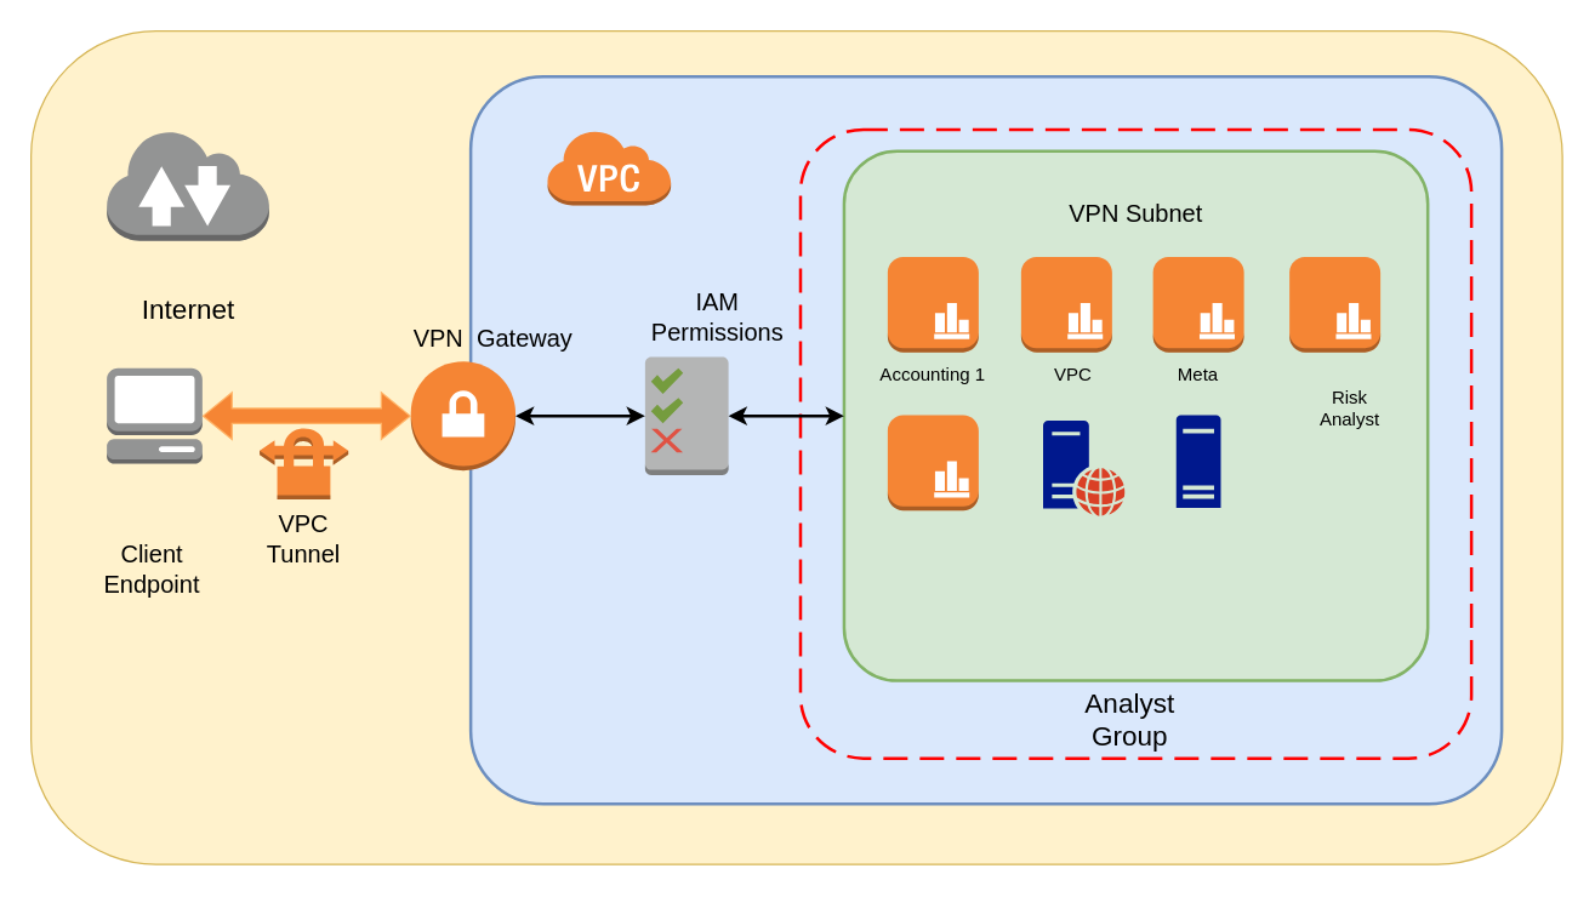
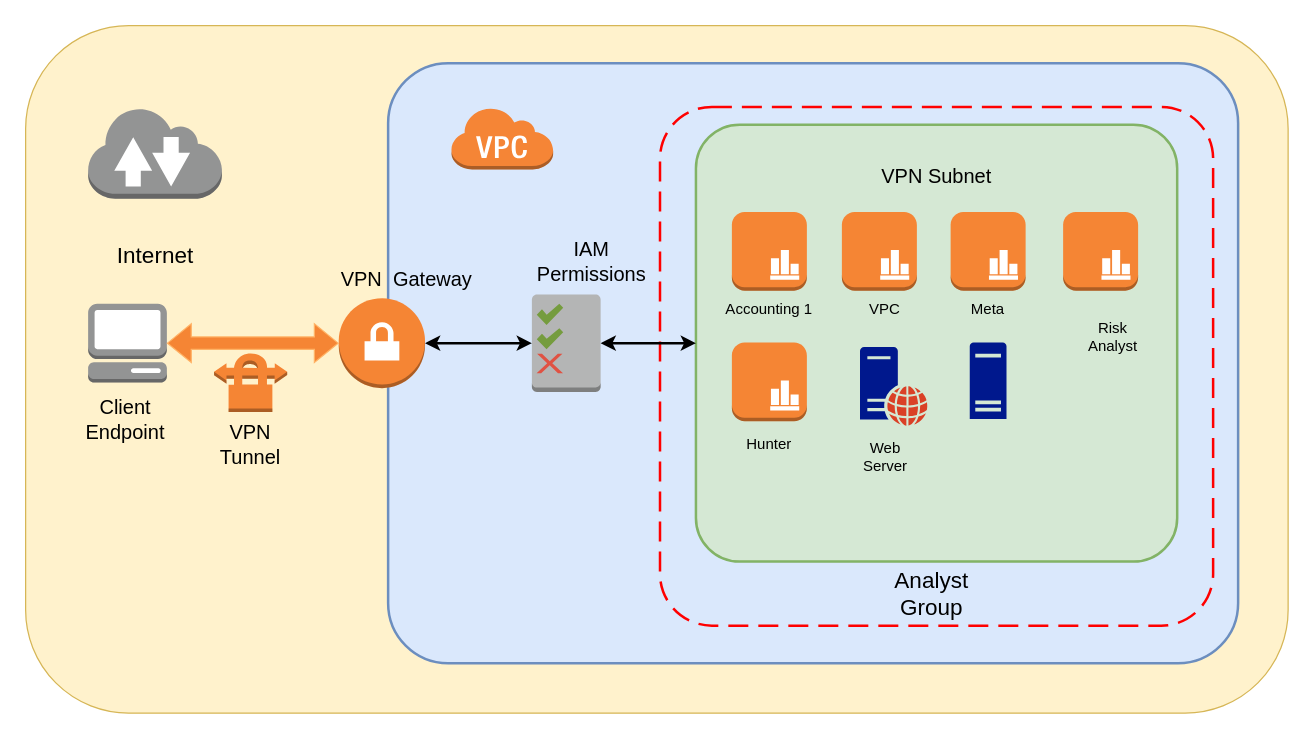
- <mxCell id="19" value="&lt;font style=&quot;font-size: 16px;&quot;&gt;VPC Tunnel&lt;/font&gt;" style="text;html=1;strokeColor=none;fillColor=none;align=center;verticalAlign=middle;whiteSpace=wrap;rounded=0;" vertex="1" parent="1"><mxGeometry x="170" y="340" width="60" height="30" as="geometry" /></mxCell>
+ <mxCell id="19" value="&lt;font style=&quot;font-size: 16px;&quot;&gt;VPN Tunnel&lt;/font&gt;" style="text;html=1;strokeColor=none;fillColor=none;align=center;verticalAlign=middle;whiteSpace=wrap;rounded=0;" vertex="1" parent="1"><mxGeometry x="170" y="340" width="60" height="30" as="geometry" /></mxCell>
+ <mxCell id="31" value="Hunter" style="text;html=1;strokeColor=none;fillColor=none;align=center;verticalAlign=middle;whiteSpace=wrap;rounded=0;" vertex="1" parent="1"><mxGeometry x="585" y="340" width="60" height="30" as="geometry" /></mxCell>
+ <mxCell id="33" value="Web Server" style="text;html=1;strokeColor=none;fillColor=none;align=center;verticalAlign=middle;whiteSpace=wrap;rounded=0;" vertex="1" parent="1"><mxGeometry x="677.5" y="350" width="60" height="30" as="geometry" /></mxCell>
- <mxCell id="21" value="&lt;font style=&quot;font-size: 16px;&quot;&gt;Client Endpoint&lt;/font&gt;" style="text;html=1;strokeColor=none;fillColor=none;align=center;verticalAlign=middle;whiteSpace=wrap;rounded=0;" vertex="1" parent="1"><mxGeometry x="70" y="360" width="60" height="30" as="geometry" /></mxCell>
+ <mxCell id="21" value="&lt;font style=&quot;font-size: 16px;&quot;&gt;Client Endpoint&lt;/font&gt;" style="text;html=1;strokeColor=none;fillColor=none;align=center;verticalAlign=middle;whiteSpace=wrap;rounded=0;" vertex="1" parent="1"><mxGeometry x="70" y="320" width="60" height="30" as="geometry" /></mxCell>
